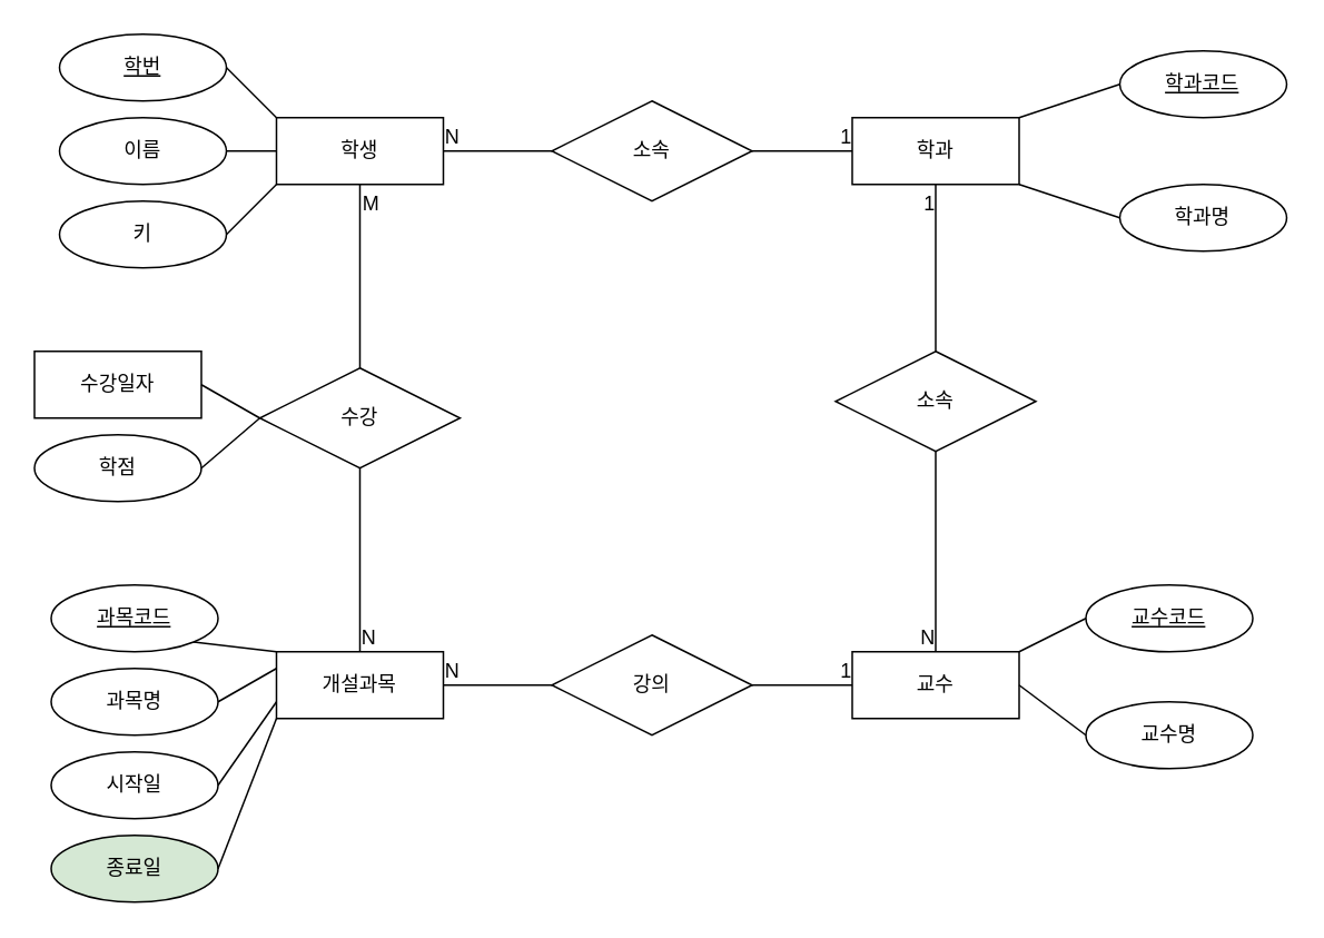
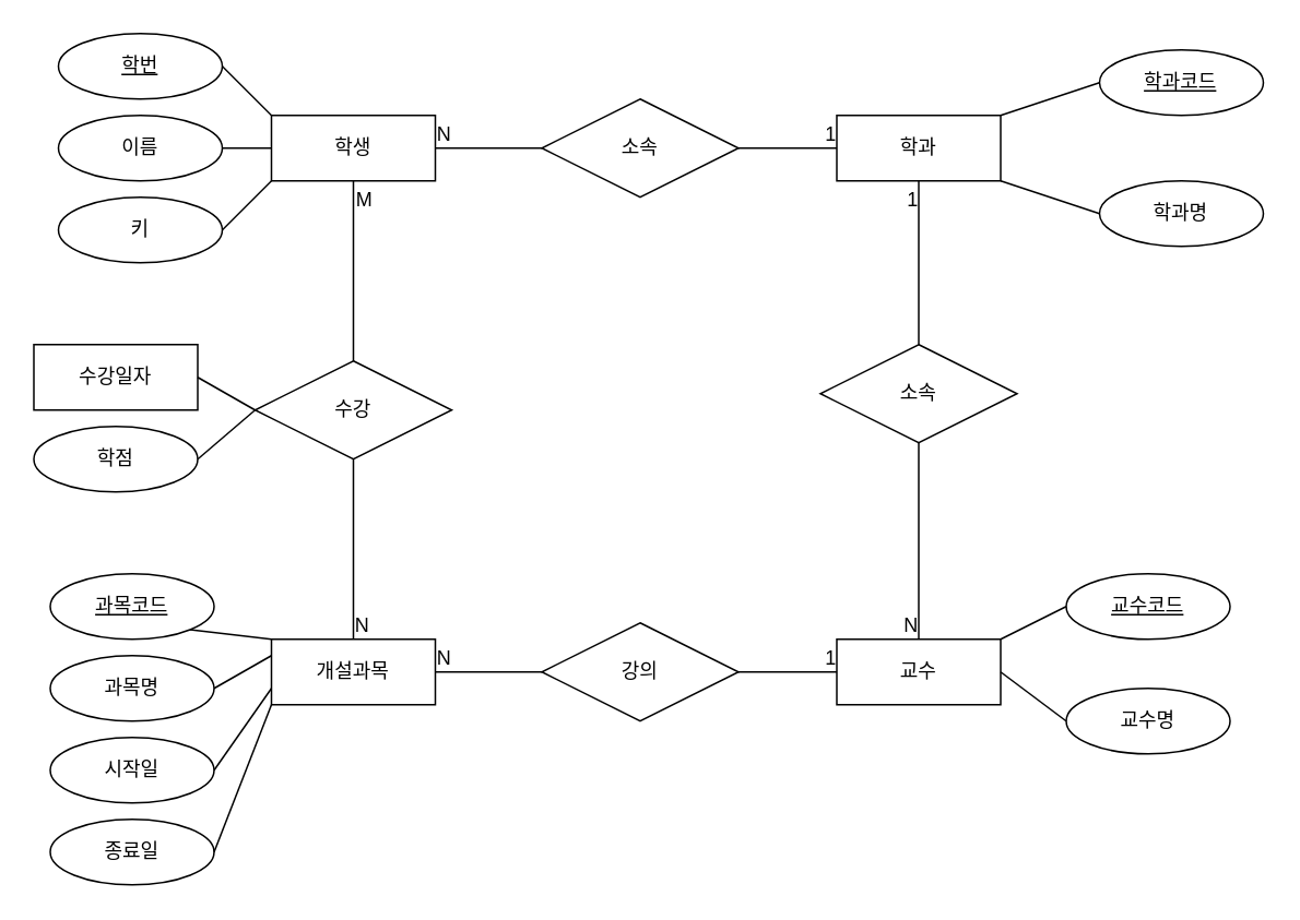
- <mxCell id="16" value="종료일" style="ellipse;whiteSpace=wrap;html=1;align=center;fillColor=#d5e8d4;" vertex="1" parent="1"><mxGeometry x="30" y="500" width="100" height="40" as="geometry" /></mxCell>
+ <mxCell id="16" value="종료일" style="ellipse;whiteSpace=wrap;html=1;align=center;" vertex="1" parent="1"><mxGeometry x="30" y="500" width="100" height="40" as="geometry" /></mxCell>
